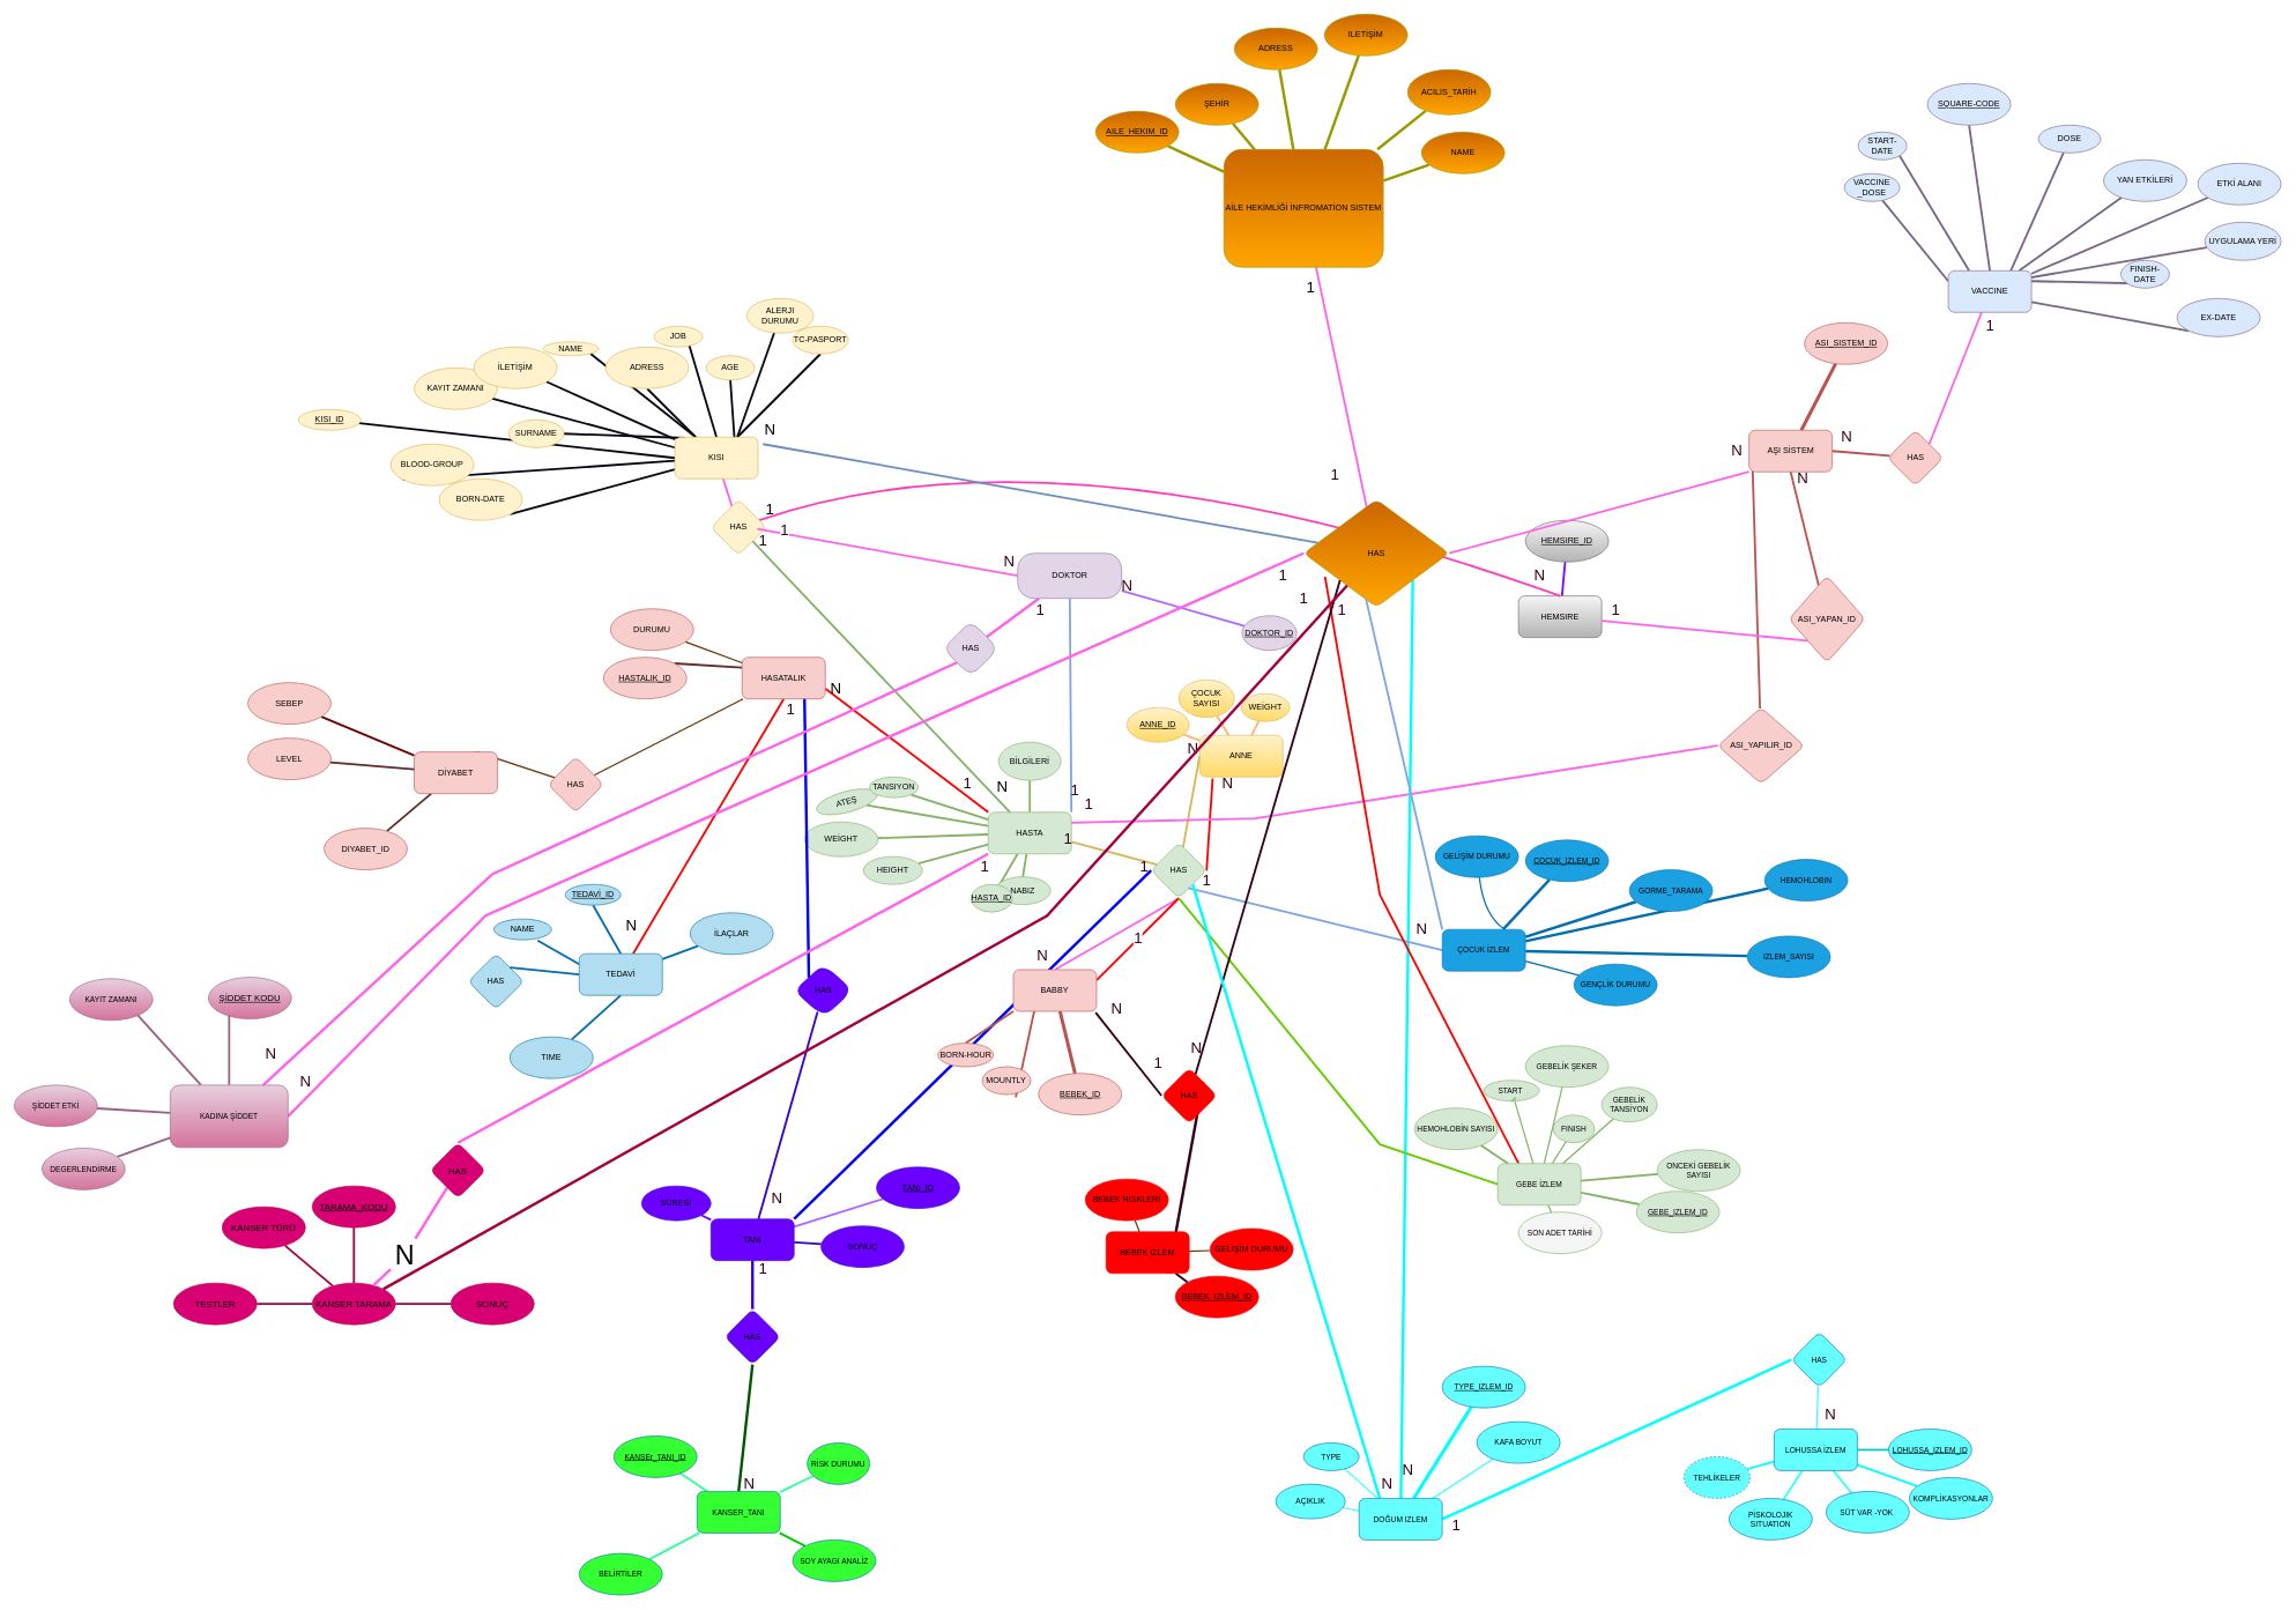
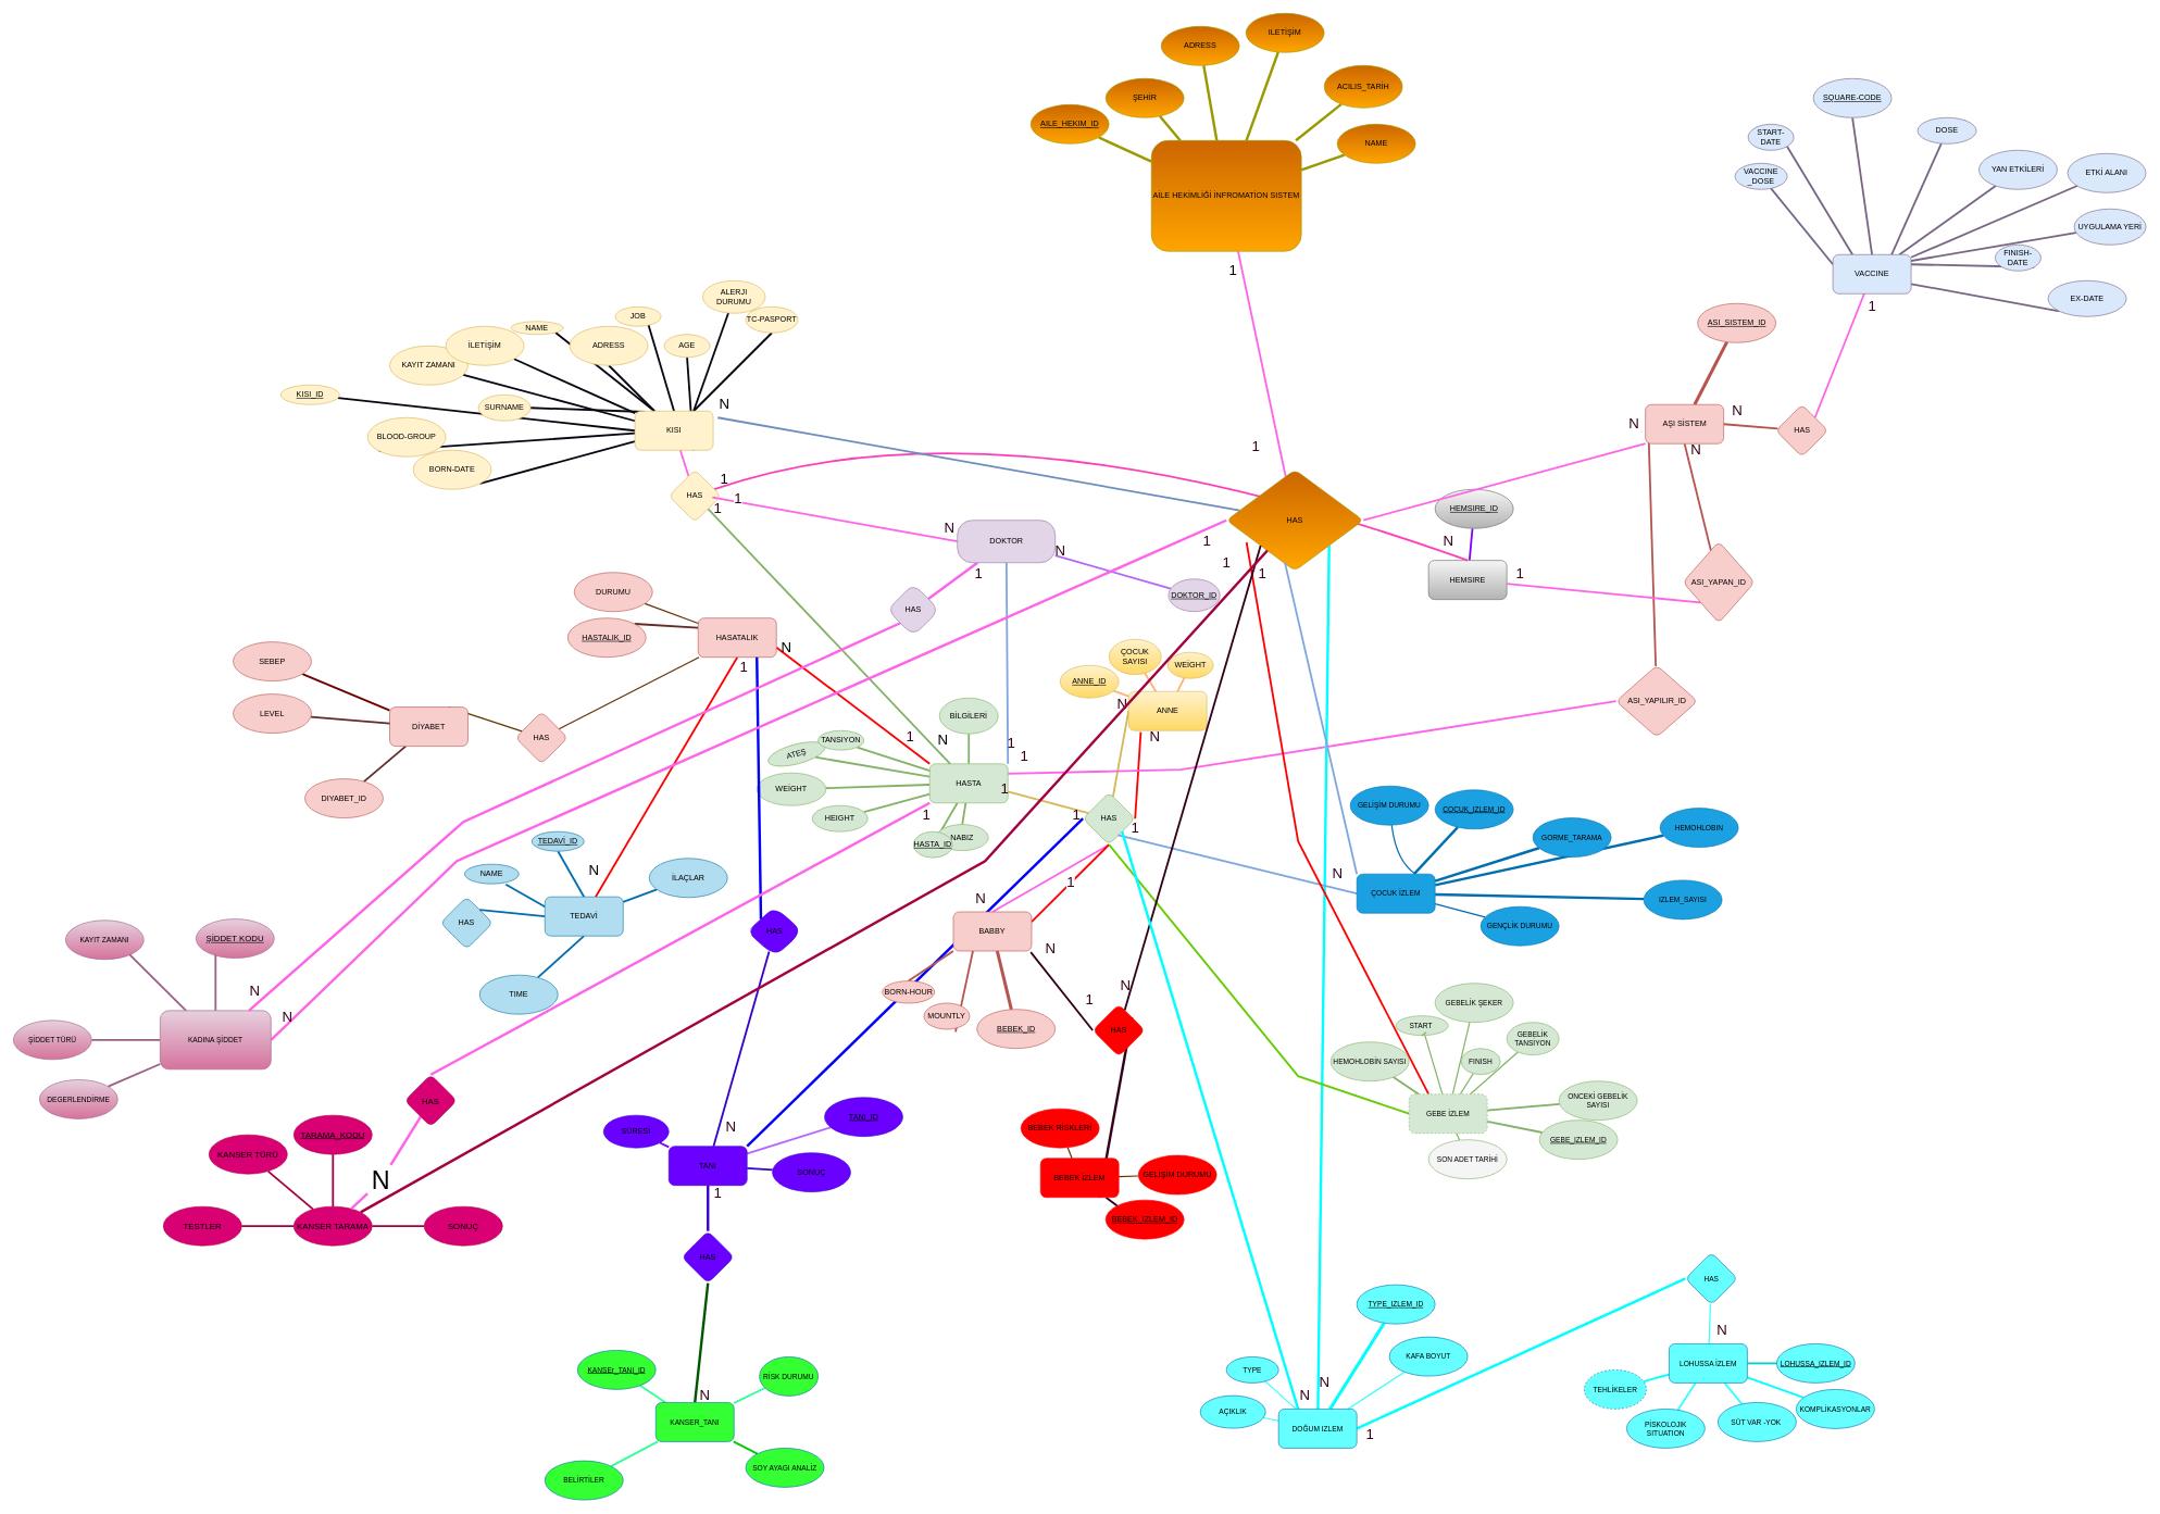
- <mxCell id="285" value="ŞİDDET ETKİ" style="ellipse;whiteSpace=wrap;html=1;fontSize=11;fillColor=#e6d0de;strokeColor=#996185;rounded=1;shadow=0;glass=0;sketch=0;gradientColor=#d5739d;fontColor=#000000;" parent="1" vertex="1"><mxGeometry x="20" y="1564.5" width="120" height="60" as="geometry" /></mxCell>
+ <mxCell id="285" value="ŞİDDET TÜRÜ" style="ellipse;whiteSpace=wrap;html=1;fontSize=11;fillColor=#e6d0de;strokeColor=#996185;rounded=1;shadow=0;glass=0;sketch=0;gradientColor=#d5739d;fontColor=#000000;" parent="1" vertex="1"><mxGeometry x="20" y="1564.5" width="120" height="60" as="geometry" /></mxCell>
- <mxCell id="283" value="KADINA ŞİDDET" style="rounded=1;whiteSpace=wrap;html=1;shadow=0;glass=0;sketch=0;fontFamily=Helvetica;fontSize=11;strokeColor=#996185;fillColor=#e6d0de;gradientColor=#d5739d;fontColor=#000000;" parent="1" vertex="1"><mxGeometry x="245" y="1564.5" width="170" height="90" as="geometry" /></mxCell>
+ <mxCell id="283" value="KADINA ŞİDDET" style="rounded=1;whiteSpace=wrap;html=1;shadow=0;glass=0;sketch=0;fontFamily=Helvetica;fontSize=11;strokeColor=#996185;fillColor=#e6d0de;gradientColor=#d5739d;fontColor=#000000;" parent="1" vertex="1"><mxGeometry x="245" y="1549.5" width="170" height="90" as="geometry" /></mxCell>
- <mxCell id="175" value="GEBE İZLEM" style="whiteSpace=wrap;html=1;fontSize=11;fillColor=#d5e8d4;strokeColor=#82b366;rounded=1;shadow=0;sketch=0;glass=0;fontColor=#000000;" parent="1" vertex="1"><mxGeometry x="2160" y="1677.56" width="120" height="60" as="geometry" /></mxCell>
+ <mxCell id="175" value="GEBE İZLEM" style="whiteSpace=wrap;html=1;fontSize=11;fillColor=#d5e8d4;strokeColor=#82b366;rounded=1;shadow=0;sketch=0;glass=0;fontColor=#000000;dashed=1;" parent="1" vertex="1"><mxGeometry x="2160" y="1677.56" width="120" height="60" as="geometry" /></mxCell>
